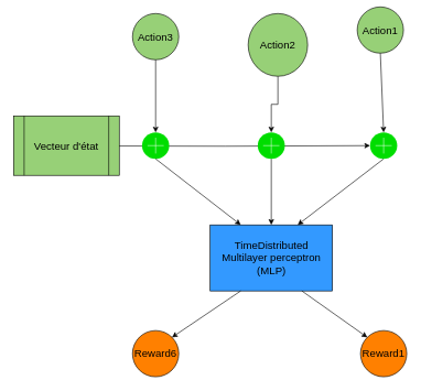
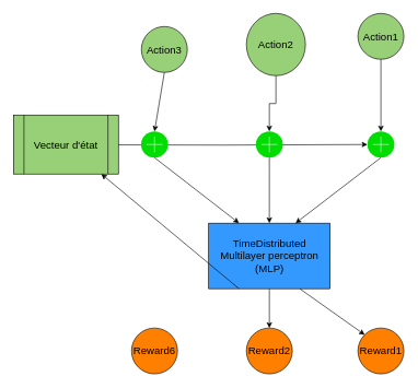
- <mxCell id="7" value="&lt;div&gt;&lt;font style=&quot;font-size: 16px&quot;&gt;Action1&lt;/font&gt;&lt;/div&gt;" style="ellipse;whiteSpace=wrap;html=1;aspect=fixed;strokeColor=#000000;fillColor=#97D077;" vertex="1" parent="1"><mxGeometry x="540" y="10" width="70" height="70" as="geometry" /></mxCell>
+ <mxCell id="7" value="&lt;div&gt;&lt;font style=&quot;font-size: 16px&quot;&gt;Action1&lt;/font&gt;&lt;/div&gt;" style="ellipse;whiteSpace=wrap;html=1;aspect=fixed;strokeColor=#000000;fillColor=#97D077;" vertex="1" parent="1"><mxGeometry x="545" y="20" width="70" height="70" as="geometry" /></mxCell>
- <mxCell id="10" value="&lt;div&gt;&lt;font style=&quot;font-size: 16px&quot;&gt;Action3&lt;/font&gt;&lt;/div&gt;" style="ellipse;whiteSpace=wrap;html=1;aspect=fixed;strokeColor=#000000;fillColor=#97D077;" vertex="1" parent="1"><mxGeometry x="200" y="20" width="70" height="70" as="geometry" /></mxCell>
+ <mxCell id="10" value="&lt;div&gt;&lt;font style=&quot;font-size: 16px&quot;&gt;Action3&lt;/font&gt;&lt;/div&gt;" style="ellipse;whiteSpace=wrap;html=1;aspect=fixed;strokeColor=#000000;fillColor=#97D077;" vertex="1" parent="1"><mxGeometry x="215" y="40" width="70" height="70" as="geometry" /></mxCell>
- <mxCell id="23" value="" style="endArrow=classic;html=1;strokeColor=#000000;fillColor=#999999;exitX=0.25;exitY=1;exitDx=0;exitDy=0;entryX=1;entryY=0;entryDx=0;entryDy=0;" edge="1" parent="1" source="6" target="13"><mxGeometry width="50" height="50" relative="1" as="geometry"><mxPoint x="466.241" y="450.069" as="sourcePoint" /><mxPoint x="565.552" y="520.414" as="targetPoint" /></mxGeometry></mxCell>
+ <mxCell id="23" value="" style="endArrow=classic;html=1;strokeColor=#000000;fillColor=#999999;exitX=0.25;exitY=1;exitDx=0;exitDy=0;" edge="1" parent="1" source="6" target="4"><mxGeometry width="50" height="50" relative="1" as="geometry"><mxPoint x="466.241" y="450.069" as="sourcePoint" /><mxPoint x="565.552" y="520.414" as="targetPoint" /></mxGeometry></mxCell>
+ <mxCell id="5" style="edgeStyle=orthogonalEdgeStyle;rounded=0;orthogonalLoop=1;jettySize=auto;html=1;exitX=0.5;exitY=1;exitDx=0;exitDy=0;entryX=0.5;entryY=0;entryDx=0;entryDy=0;strokeColor=#000000;fillColor=#999999;" edge="1" parent="1" source="6" target="12"><mxGeometry relative="1" as="geometry" /></mxCell>
+ <mxCell id="12" value="&lt;div&gt;&lt;font style=&quot;font-size: 16px&quot;&gt;Reward2&lt;/font&gt;&lt;/div&gt;" style="ellipse;whiteSpace=wrap;html=1;aspect=fixed;strokeColor=#000000;fillColor=#FF8000;" vertex="1" parent="1"><mxGeometry x="375" y="500" width="70" height="70" as="geometry" /></mxCell>
